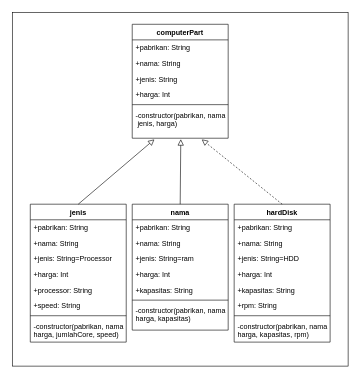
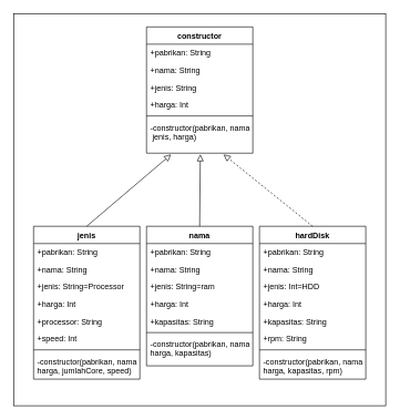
- <mxCell id="3" value="computerPart" style="swimlane;fontStyle=1;align=center;verticalAlign=top;childLayout=stackLayout;horizontal=1;startSize=26;horizontalStack=0;resizeParent=1;resizeParentMax=0;resizeLast=0;collapsible=1;marginBottom=0;" vertex="1" parent="1"><mxGeometry x="220" y="40" width="160" height="190" as="geometry" /></mxCell>
+ <mxCell id="3" value="constructor" style="swimlane;fontStyle=1;align=center;verticalAlign=top;childLayout=stackLayout;horizontal=1;startSize=26;horizontalStack=0;resizeParent=1;resizeParentMax=0;resizeLast=0;collapsible=1;marginBottom=0;" vertex="1" parent="1"><mxGeometry x="220" y="40" width="160" height="190" as="geometry" /></mxCell>
- <mxCell id="30" value="+jenis: String=HDD" style="text;strokeColor=none;fillColor=none;align=left;verticalAlign=top;spacingLeft=4;spacingRight=4;overflow=hidden;rotatable=0;points=[[0,0.5],[1,0.5]];portConstraint=eastwest;" vertex="1" parent="27"><mxGeometry y="78" width="160" height="26" as="geometry" /></mxCell>
+ <mxCell id="30" value="+jenis: Int=HDD" style="text;strokeColor=none;fillColor=none;align=left;verticalAlign=top;spacingLeft=4;spacingRight=4;overflow=hidden;rotatable=0;points=[[0,0.5],[1,0.5]];portConstraint=eastwest;" vertex="1" parent="27"><mxGeometry y="78" width="160" height="26" as="geometry" /></mxCell>
- <mxCell id="16" value="+speed: String" style="text;strokeColor=none;fillColor=none;align=left;verticalAlign=top;spacingLeft=4;spacingRight=4;overflow=hidden;rotatable=0;points=[[0,0.5],[1,0.5]];portConstraint=eastwest;" vertex="1" parent="10"><mxGeometry y="156" width="160" height="26" as="geometry" /></mxCell>
+ <mxCell id="16" value="+speed: Int" style="text;strokeColor=none;fillColor=none;align=left;verticalAlign=top;spacingLeft=4;spacingRight=4;overflow=hidden;rotatable=0;points=[[0,0.5],[1,0.5]];portConstraint=eastwest;" vertex="1" parent="10"><mxGeometry y="156" width="160" height="26" as="geometry" /></mxCell>
